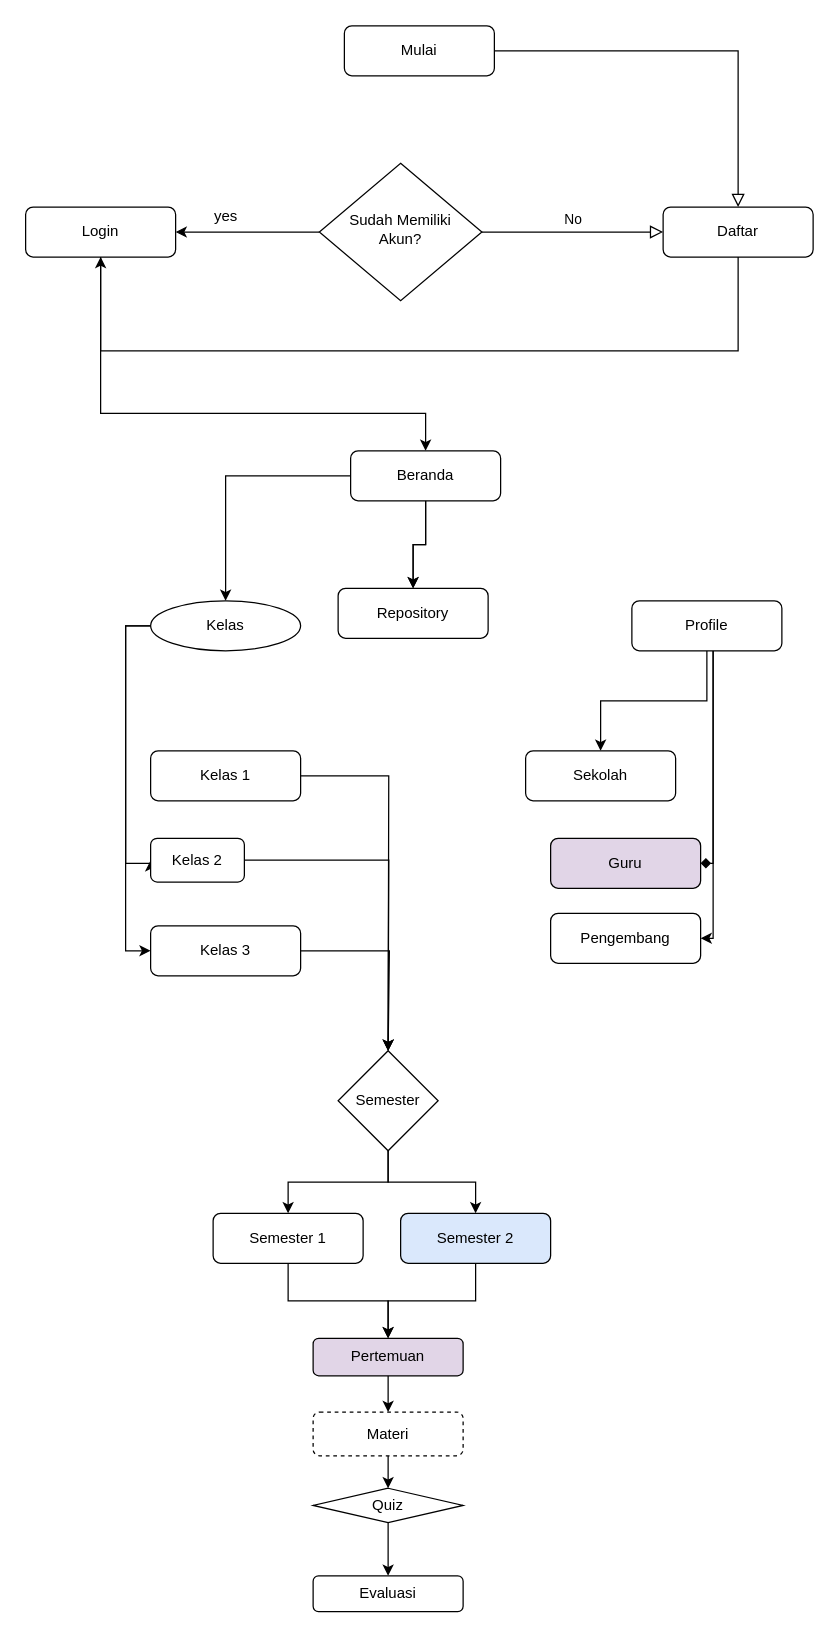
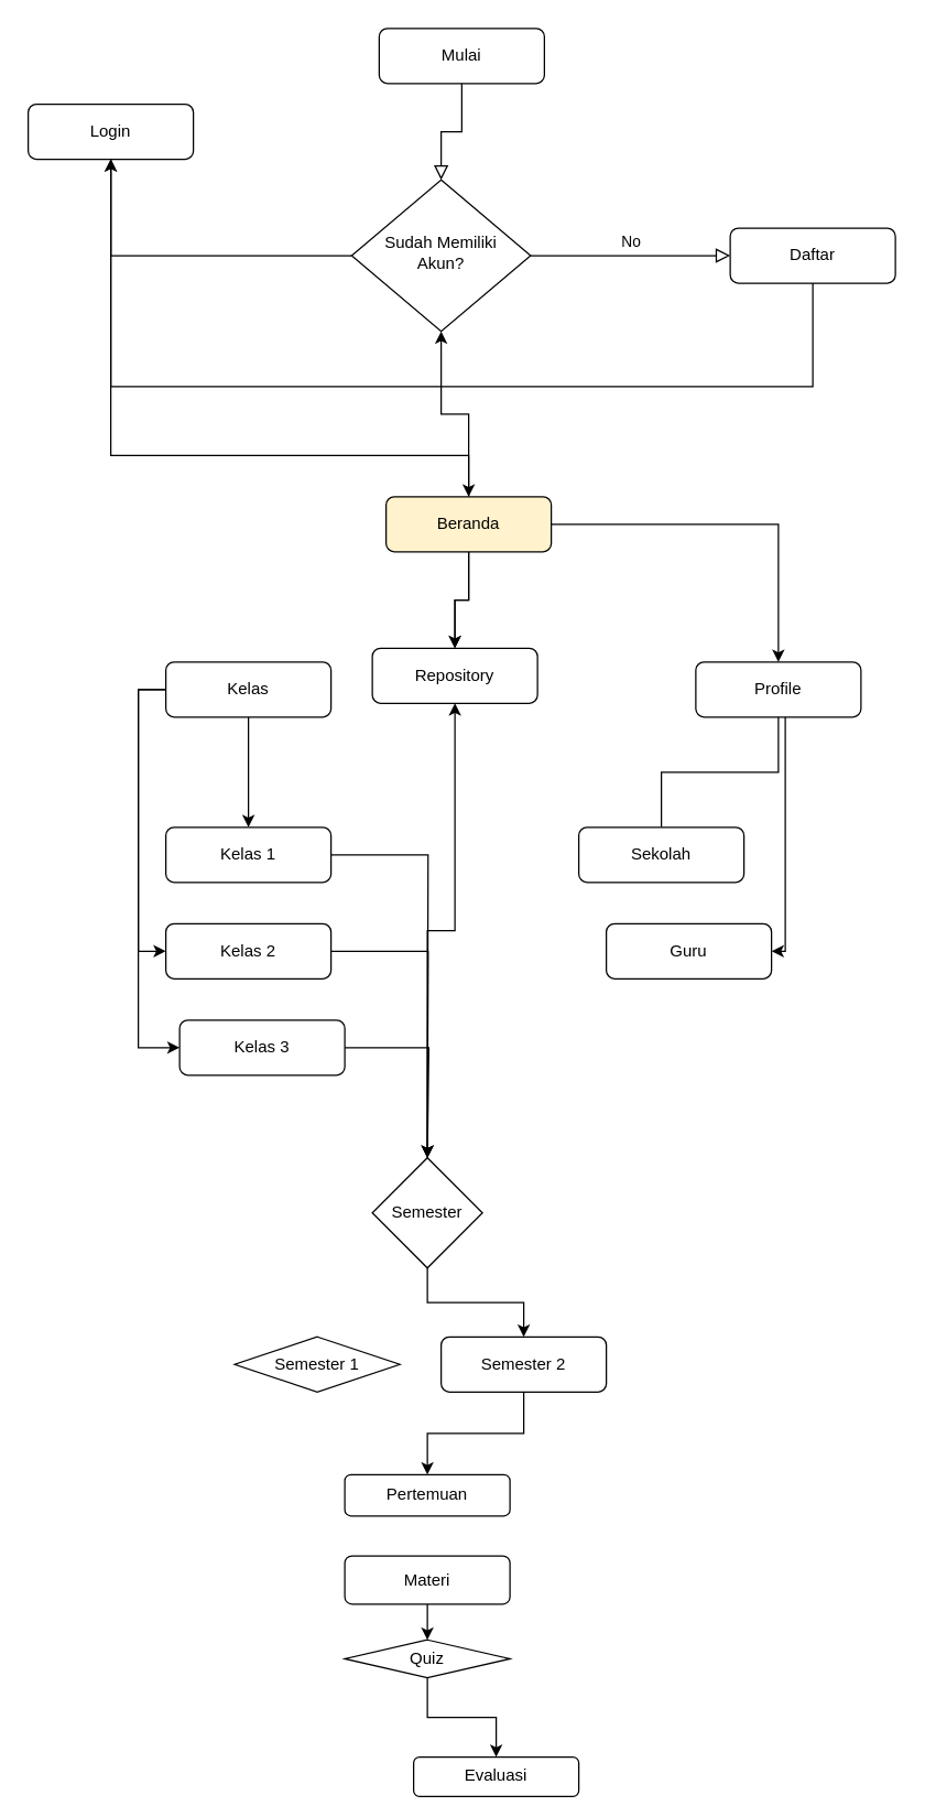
- <mxCell id="2" value="" style="rounded=0;html=1;jettySize=auto;orthogonalLoop=1;fontSize=11;endArrow=block;endFill=0;endSize=8;strokeWidth=1;shadow=0;labelBackgroundColor=none;edgeStyle=orthogonalEdgeStyle;" parent="1" source="3" target="8" edge="1"><mxGeometry relative="1" as="geometry" /></mxCell>
+ <mxCell id="2" value="" style="rounded=0;html=1;jettySize=auto;orthogonalLoop=1;fontSize=11;endArrow=block;endFill=0;endSize=8;strokeWidth=1;shadow=0;labelBackgroundColor=none;edgeStyle=orthogonalEdgeStyle;" parent="1" source="3" target="6" edge="1"><mxGeometry relative="1" as="geometry" /></mxCell>
- <mxCell id="11" value="yes" style="text;html=1;align=center;verticalAlign=middle;resizable=0;points=[];autosize=1;strokeColor=none;fillColor=none;" parent="1" vertex="1"><mxGeometry x="160" y="158" width="40" height="30" as="geometry" /></mxCell>
- <mxCell id="10" value="Login" style="rounded=1;whiteSpace=wrap;html=1;fontSize=12;glass=0;strokeWidth=1;shadow=0;" parent="1" vertex="1"><mxGeometry x="20" y="165" width="120" height="40" as="geometry" /></mxCell>
+ <mxCell id="10" value="Login" style="rounded=1;whiteSpace=wrap;html=1;fontSize=12;glass=0;strokeWidth=1;shadow=0;" parent="1" vertex="1"><mxGeometry x="20" y="75" width="120" height="40" as="geometry" /></mxCell>
- <mxCell id="14" style="edgeStyle=orthogonalEdgeStyle;rounded=0;orthogonalLoop=1;jettySize=auto;html=1;" parent="1" source="16" target="25" edge="1"><mxGeometry relative="1" as="geometry" /></mxCell>
+ <mxCell id="14" style="edgeStyle=orthogonalEdgeStyle;rounded=0;orthogonalLoop=1;jettySize=auto;html=1;" parent="1" source="16" target="6" edge="1"><mxGeometry relative="1" as="geometry" /></mxCell>
- <mxCell id="16" value="Beranda" style="rounded=1;whiteSpace=wrap;html=1;fontSize=12;glass=0;strokeWidth=1;shadow=0;" parent="1" vertex="1"><mxGeometry x="280" y="360" width="120" height="40" as="geometry" /></mxCell>
+ <mxCell id="16" value="Beranda" style="rounded=1;whiteSpace=wrap;html=1;fontSize=12;glass=0;strokeWidth=1;shadow=0;fillColor=#fff2cc;" parent="1" vertex="1"><mxGeometry x="280" y="360" width="120" height="40" as="geometry" /></mxCell>
+ <mxCell id="15" style="edgeStyle=orthogonalEdgeStyle;rounded=0;orthogonalLoop=1;jettySize=auto;html=1;entryX=0.5;entryY=0;entryDx=0;entryDy=0;" parent="1" source="16" target="21" edge="1"><mxGeometry relative="1" as="geometry" /></mxCell>
- <mxCell id="25" value="Kelas" style="ellipse;whiteSpace=wrap;html=1;fontSize=12;glass=0;strokeWidth=1;shadow=0;" parent="1" vertex="1"><mxGeometry x="120" y="480" width="120" height="40" as="geometry" /></mxCell>
+ <mxCell id="25" value="Kelas" style="rounded=1;whiteSpace=wrap;html=1;fontSize=12;glass=0;strokeWidth=1;shadow=0;" parent="1" vertex="1"><mxGeometry x="120" y="480" width="120" height="40" as="geometry" /></mxCell>
+ <mxCell id="22" value="" style="edgeStyle=orthogonalEdgeStyle;rounded=0;orthogonalLoop=1;jettySize=auto;html=1;" parent="1" source="25" target="27" edge="1"><mxGeometry relative="1" as="geometry" /></mxCell>
- <mxCell id="18" value="" style="edgeStyle=orthogonalEdgeStyle;rounded=0;orthogonalLoop=1;jettySize=auto;html=1;" parent="1" source="21" target="32" edge="1"><mxGeometry relative="1" as="geometry" /></mxCell>
+ <mxCell id="18" value="" style="edgeStyle=orthogonalEdgeStyle;rounded=0;orthogonalLoop=1;jettySize=auto;html=1;endArrow=none;" parent="1" source="21" target="32" edge="1"><mxGeometry relative="1" as="geometry" /></mxCell>
- <mxCell id="29" value="Kelas 2" style="rounded=1;whiteSpace=wrap;html=1;fontSize=12;glass=0;strokeWidth=1;shadow=0;" parent="1" vertex="1"><mxGeometry x="120" y="670" width="75" height="35" as="geometry" /></mxCell>
+ <mxCell id="29" value="Kelas 2" style="rounded=1;whiteSpace=wrap;html=1;fontSize=12;glass=0;strokeWidth=1;shadow=0;" parent="1" vertex="1"><mxGeometry x="120" y="670" width="120" height="40" as="geometry" /></mxCell>
- <mxCell id="33" value="Guru" style="rounded=1;whiteSpace=wrap;html=1;fontSize=12;glass=0;strokeWidth=1;shadow=0;fillColor=#e1d5e7;" parent="1" vertex="1"><mxGeometry x="440" y="670" width="120" height="40" as="geometry" /></mxCell>
+ <mxCell id="33" value="Guru" style="rounded=1;whiteSpace=wrap;html=1;fontSize=12;glass=0;strokeWidth=1;shadow=0;" parent="1" vertex="1"><mxGeometry x="440" y="670" width="120" height="40" as="geometry" /></mxCell>
- <mxCell id="19" style="edgeStyle=orthogonalEdgeStyle;rounded=0;orthogonalLoop=1;jettySize=auto;html=1;entryX=1;entryY=0.5;entryDx=0;entryDy=0;endArrow=diamond;" parent="1" source="21" target="33" edge="1"><mxGeometry relative="1" as="geometry"><Array as="points"><mxPoint x="570" y="500" /><mxPoint x="570" y="690" /></Array></mxGeometry></mxCell>
+ <mxCell id="19" style="edgeStyle=orthogonalEdgeStyle;rounded=0;orthogonalLoop=1;jettySize=auto;html=1;entryX=1;entryY=0.5;entryDx=0;entryDy=0;" parent="1" source="21" target="33" edge="1"><mxGeometry relative="1" as="geometry"><Array as="points"><mxPoint x="570" y="500" /><mxPoint x="570" y="690" /></Array></mxGeometry></mxCell>
- <mxCell id="20" value="" style="edgeStyle=orthogonalEdgeStyle;rounded=0;orthogonalLoop=1;jettySize=auto;html=1;" parent="1" source="21" target="34" edge="1"><mxGeometry relative="1" as="geometry"><Array as="points"><mxPoint x="570" y="500" /><mxPoint x="570" y="750" /></Array></mxGeometry></mxCell>
- <mxCell id="34" value="Pengembang" style="rounded=1;whiteSpace=wrap;html=1;fontSize=12;glass=0;strokeWidth=1;shadow=0;" parent="1" vertex="1"><mxGeometry x="440" y="730" width="120" height="40" as="geometry" /></mxCell>
- <mxCell id="31" value="Kelas 3" style="rounded=1;whiteSpace=wrap;html=1;fontSize=12;glass=0;strokeWidth=1;shadow=0;" parent="1" vertex="1"><mxGeometry x="120" y="740" width="120" height="40" as="geometry" /></mxCell>
+ <mxCell id="31" value="Kelas 3" style="rounded=1;whiteSpace=wrap;html=1;fontSize=12;glass=0;strokeWidth=1;shadow=0;" parent="1" vertex="1"><mxGeometry x="130" y="740" width="120" height="40" as="geometry" /></mxCell>
- <mxCell id="37" style="edgeStyle=orthogonalEdgeStyle;rounded=0;orthogonalLoop=1;jettySize=auto;html=1;entryX=0.5;entryY=0;entryDx=0;entryDy=0;" edge="1" parent="1" source="39" target="36"><mxGeometry relative="1" as="geometry" /></mxCell>
+ <mxCell id="37" style="edgeStyle=orthogonalEdgeStyle;rounded=0;orthogonalLoop=1;jettySize=auto;html=1;" edge="1" parent="1" source="39" target="17"><mxGeometry relative="1" as="geometry" /></mxCell>
- <mxCell id="36" value="Semester 1" style="whiteSpace=wrap;html=1;rounded=1;glass=0;strokeWidth=1;shadow=0;" vertex="1" parent="1"><mxGeometry x="170" y="970" width="120" height="40" as="geometry" /></mxCell>
+ <mxCell id="36" value="Semester 1" style="rhombus;whiteSpace=wrap;html=1;glass=0;strokeWidth=1;shadow=0;" vertex="1" parent="1"><mxGeometry x="170" y="970" width="120" height="40" as="geometry" /></mxCell>
- <mxCell id="41" value="Semester 2" style="whiteSpace=wrap;html=1;rounded=1;glass=0;strokeWidth=1;shadow=0;fillColor=#dae8fc;" vertex="1" parent="1"><mxGeometry x="320" y="970" width="120" height="40" as="geometry" /></mxCell>
+ <mxCell id="41" value="Semester 2" style="whiteSpace=wrap;html=1;rounded=1;glass=0;strokeWidth=1;shadow=0;" vertex="1" parent="1"><mxGeometry x="320" y="970" width="120" height="40" as="geometry" /></mxCell>
- <mxCell id="35" style="edgeStyle=orthogonalEdgeStyle;rounded=0;orthogonalLoop=1;jettySize=auto;html=1;entryX=0.5;entryY=0;entryDx=0;entryDy=0;" edge="1" parent="1" source="36" target="43"><mxGeometry relative="1" as="geometry" /></mxCell>
- <mxCell id="43" value="Pertemuan" style="whiteSpace=wrap;html=1;rounded=1;glass=0;strokeWidth=1;shadow=0;fillColor=#e1d5e7;" vertex="1" parent="1"><mxGeometry x="250" y="1070" width="120" height="30" as="geometry" /></mxCell>
+ <mxCell id="43" value="Pertemuan" style="whiteSpace=wrap;html=1;rounded=1;glass=0;strokeWidth=1;shadow=0;" vertex="1" parent="1"><mxGeometry x="250" y="1070" width="120" height="30" as="geometry" /></mxCell>
- <mxCell id="42" value="" style="edgeStyle=orthogonalEdgeStyle;rounded=0;orthogonalLoop=1;jettySize=auto;html=1;" edge="1" parent="1" source="43" target="45"><mxGeometry relative="1" as="geometry" /></mxCell>
- <mxCell id="45" value="Materi" style="whiteSpace=wrap;html=1;rounded=1;glass=0;strokeWidth=1;shadow=0;dashed=1;" vertex="1" parent="1"><mxGeometry x="250" y="1129" width="120" height="35" as="geometry" /></mxCell>
+ <mxCell id="45" value="Materi" style="whiteSpace=wrap;html=1;rounded=1;glass=0;strokeWidth=1;shadow=0;" vertex="1" parent="1"><mxGeometry x="250" y="1129" width="120" height="35" as="geometry" /></mxCell>
- <mxCell id="48" value="Evaluasi" style="whiteSpace=wrap;html=1;rounded=1;glass=0;strokeWidth=1;shadow=0;" vertex="1" parent="1"><mxGeometry x="250" y="1260" width="120" height="28.75" as="geometry" /></mxCell>
+ <mxCell id="48" value="Evaluasi" style="whiteSpace=wrap;html=1;rounded=1;glass=0;strokeWidth=1;shadow=0;" vertex="1" parent="1"><mxGeometry x="300" y="1275" width="120" height="28.75" as="geometry" /></mxCell>
